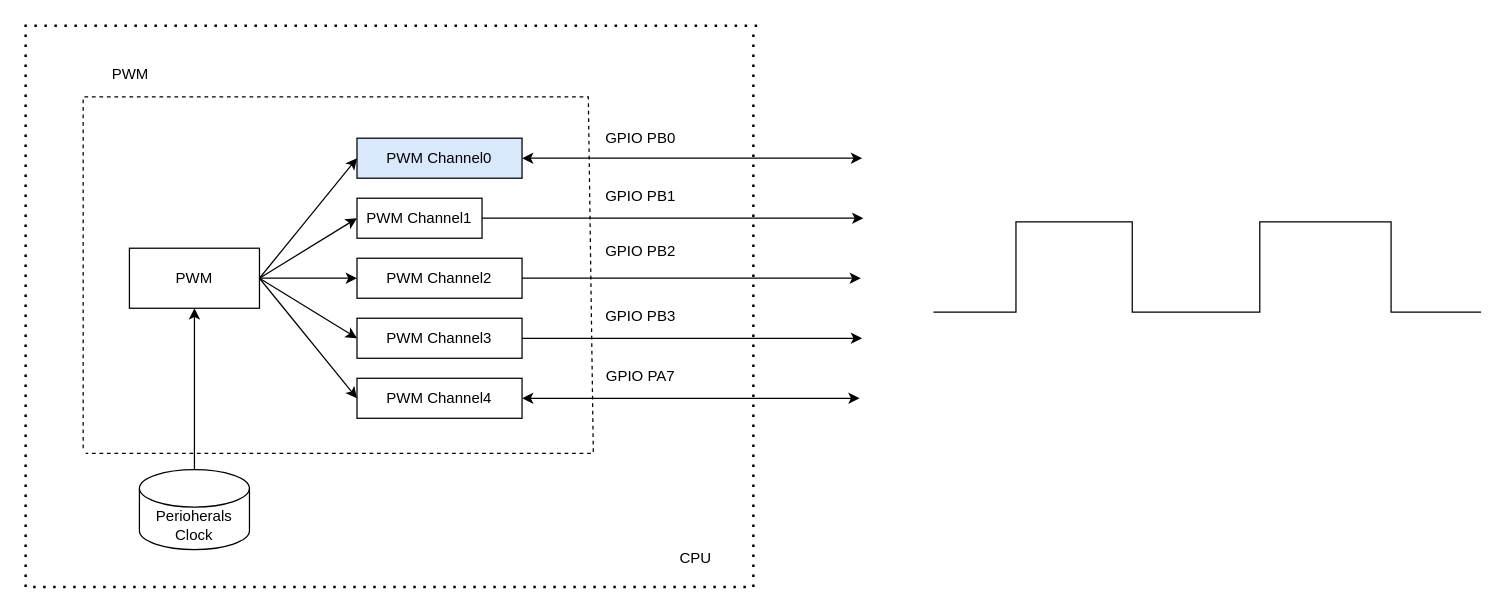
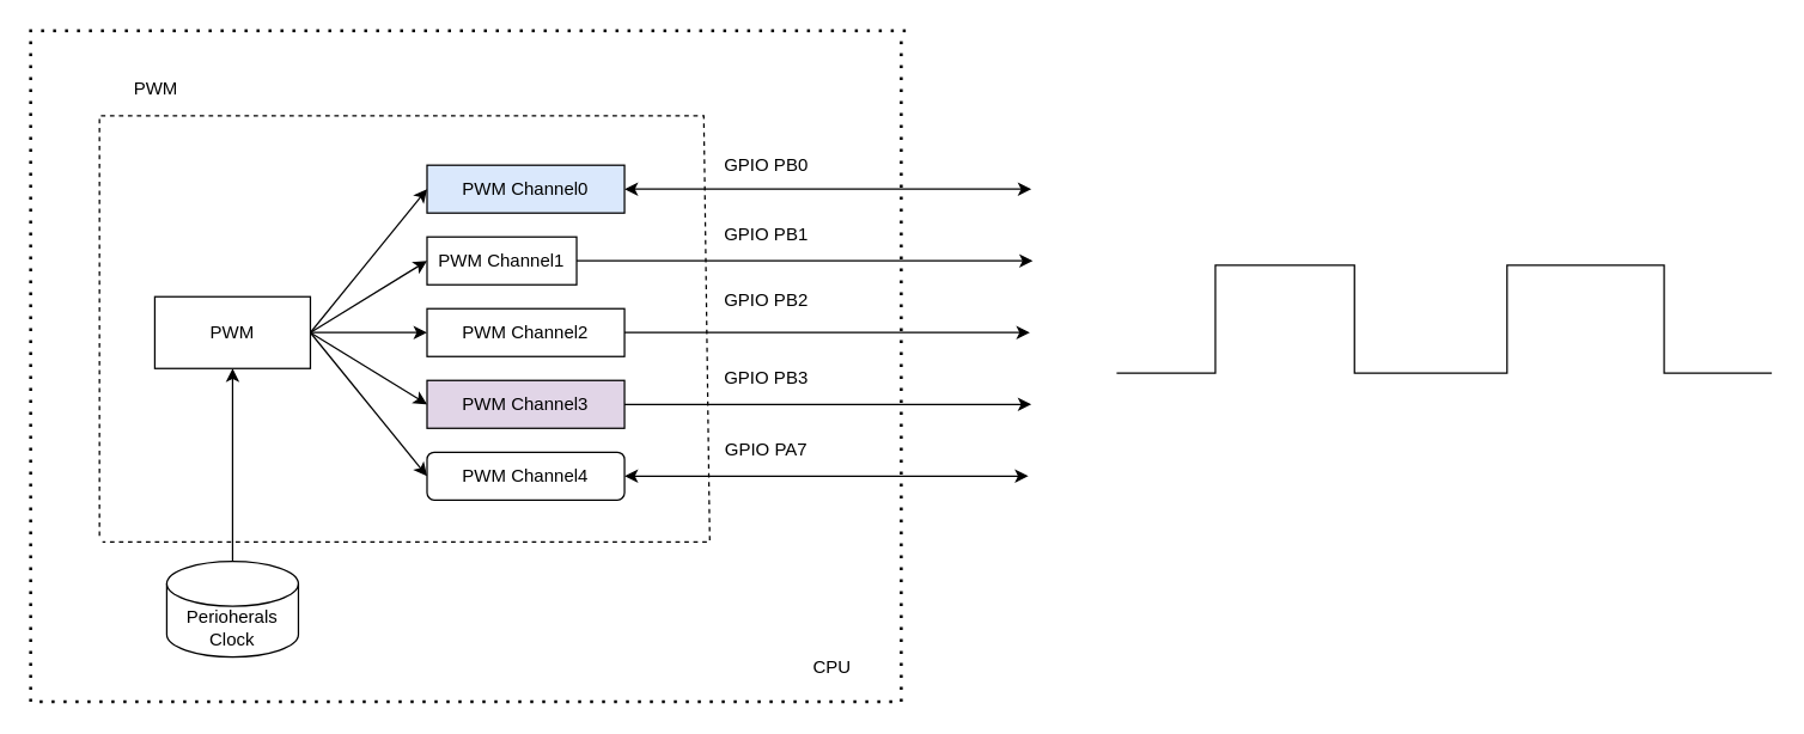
- <mxCell id="8" value="PWM Channel3" style="rounded=0;whiteSpace=wrap;html=1;" parent="1" vertex="1"><mxGeometry x="285" y="254" width="132" height="32" as="geometry" /></mxCell>
+ <mxCell id="8" value="PWM Channel3" style="rounded=0;whiteSpace=wrap;html=1;fillColor=#e1d5e7;" parent="1" vertex="1"><mxGeometry x="285" y="254" width="132" height="32" as="geometry" /></mxCell>
- <mxCell id="9" value="PWM Channel4" style="rounded=0;whiteSpace=wrap;html=1;" parent="1" vertex="1"><mxGeometry x="285" y="302" width="132" height="32" as="geometry" /></mxCell>
+ <mxCell id="9" value="PWM Channel4" style="whiteSpace=wrap;html=1;rounded=1;" parent="1" vertex="1"><mxGeometry x="285" y="302" width="132" height="32" as="geometry" /></mxCell>
